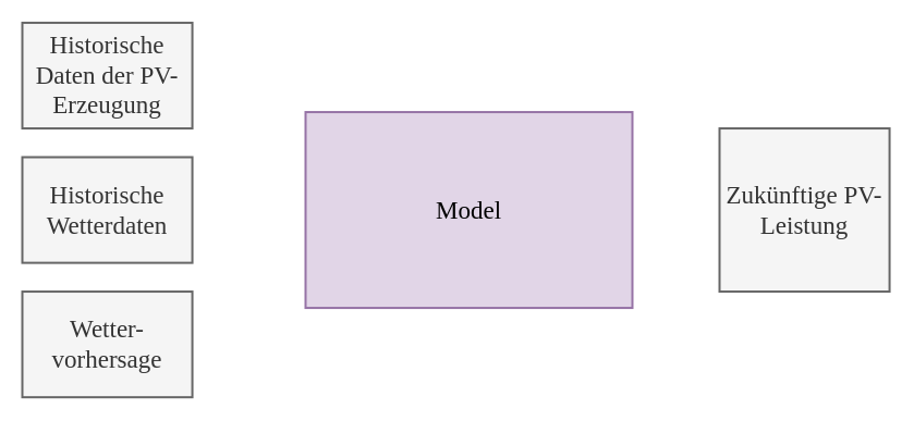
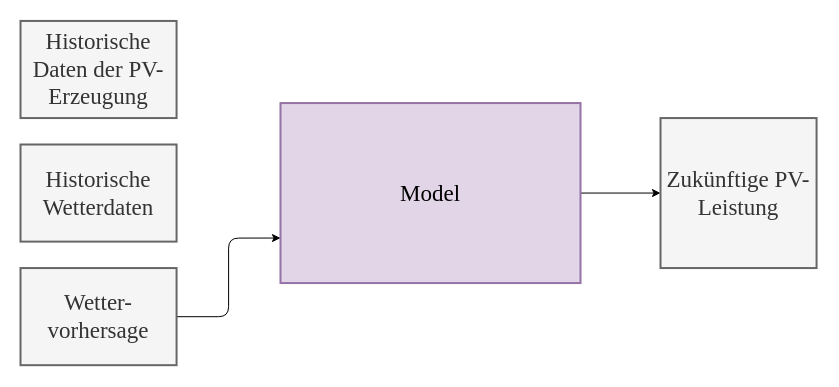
+ <mxCell id="2" style="edgeStyle=none;html=1;entryX=0;entryY=0.5;entryDx=0;entryDy=0;fontSize=23;" edge="1" parent="1" source="3" target="4"><mxGeometry relative="1" as="geometry" /></mxCell>
+ <mxCell id="7" style="edgeStyle=orthogonalEdgeStyle;html=1;entryX=0;entryY=0.75;entryDx=0;entryDy=0;fontSize=23;" edge="1" parent="1" source="8" target="3"><mxGeometry relative="1" as="geometry" /></mxCell>
